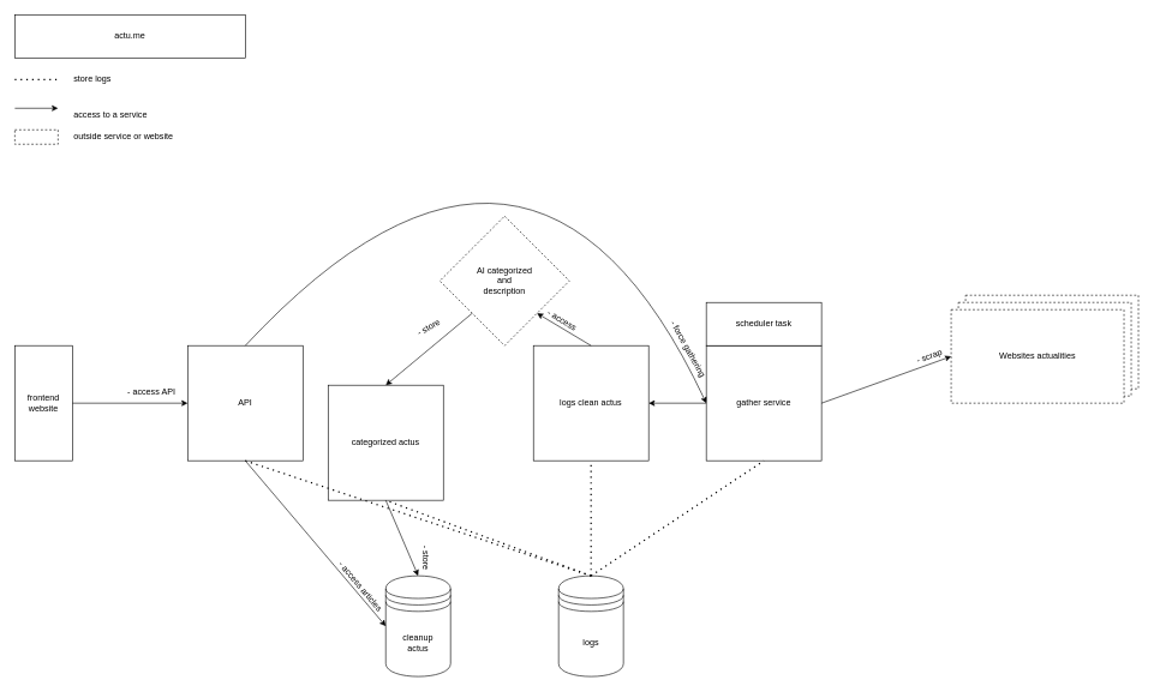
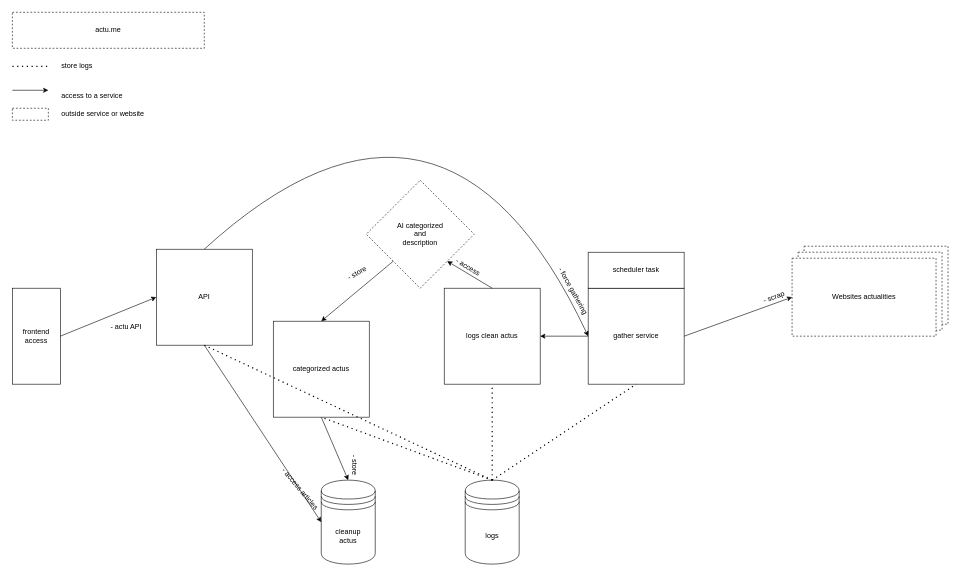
- <mxCell id="33" value="actu.me" style="rounded=0;whiteSpace=wrap;html=1;" vertex="1" parent="1"><mxGeometry x="20" y="20" width="320" height="60" as="geometry" /></mxCell>
+ <mxCell id="33" value="actu.me" style="rounded=0;whiteSpace=wrap;html=1;dashed=1;" vertex="1" parent="1"><mxGeometry x="20" y="20" width="320" height="60" as="geometry" /></mxCell>
- <mxCell id="26" value="- access API" style="text;html=1;align=center;verticalAlign=middle;whiteSpace=wrap;rounded=0;" vertex="1" parent="1"><mxGeometry x="170" y="530" width="80" height="30" as="geometry" /></mxCell>
+ <mxCell id="26" value="- actu API" style="text;html=1;align=center;verticalAlign=middle;whiteSpace=wrap;rounded=0;" vertex="1" parent="1"><mxGeometry x="170" y="530" width="80" height="30" as="geometry" /></mxCell>
- <mxCell id="18" value="frontend&lt;div&gt;website&lt;/div&gt;" style="rounded=0;whiteSpace=wrap;html=1;" vertex="1" parent="1"><mxGeometry x="20" y="480" width="80" height="160" as="geometry" /></mxCell>
+ <mxCell id="18" value="frontend&lt;div&gt;access&lt;/div&gt;" style="rounded=0;whiteSpace=wrap;html=1;" vertex="1" parent="1"><mxGeometry x="20" y="480" width="80" height="160" as="geometry" /></mxCell>
- <mxCell id="15" value="API" style="whiteSpace=wrap;html=1;aspect=fixed;" vertex="1" parent="1"><mxGeometry x="260" y="480" width="160" height="160" as="geometry" /></mxCell>
+ <mxCell id="15" value="API" style="whiteSpace=wrap;html=1;aspect=fixed;" vertex="1" parent="1"><mxGeometry x="260" y="415" width="160" height="160" as="geometry" /></mxCell>
